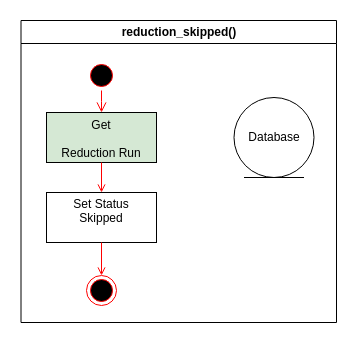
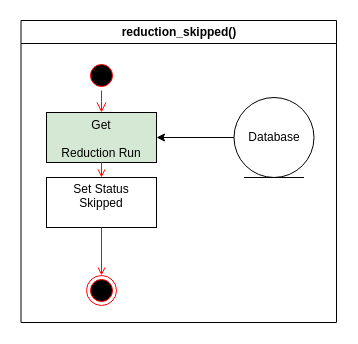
+ <mxCell id="9" value="" style="endArrow=classic;html=1;exitX=0;exitY=0.5;exitDx=0;exitDy=0;entryX=1;entryY=0.5;entryDx=0;entryDy=0;" edge="1" parent="2" source="8" target="5"><mxGeometry width="50" height="50" relative="1" as="geometry"><mxPoint x="161" y="192" as="sourcePoint" /><mxPoint x="211" y="142" as="targetPoint" /></mxGeometry></mxCell>
- <mxCell id="6" value="Set Status&#10;Skipped&#10;" style="" parent="2" vertex="1"><mxGeometry x="25.5" y="172" width="110" height="50" as="geometry" /></mxCell>
+ <mxCell id="6" value="Set Status&#10;Skipped&#10;" style="" parent="2" vertex="1"><mxGeometry x="25.5" y="157" width="110" height="50" as="geometry" /></mxCell>
